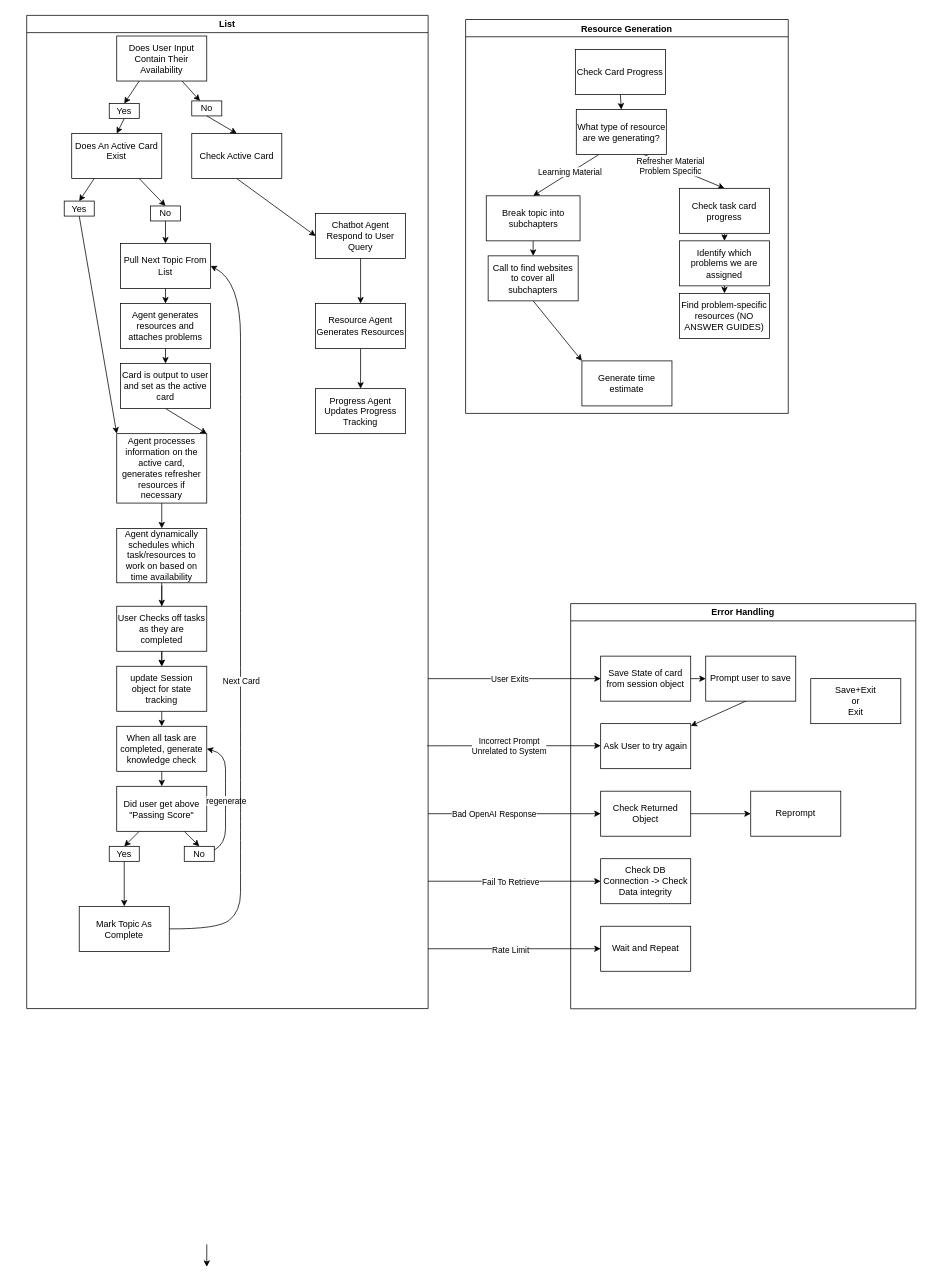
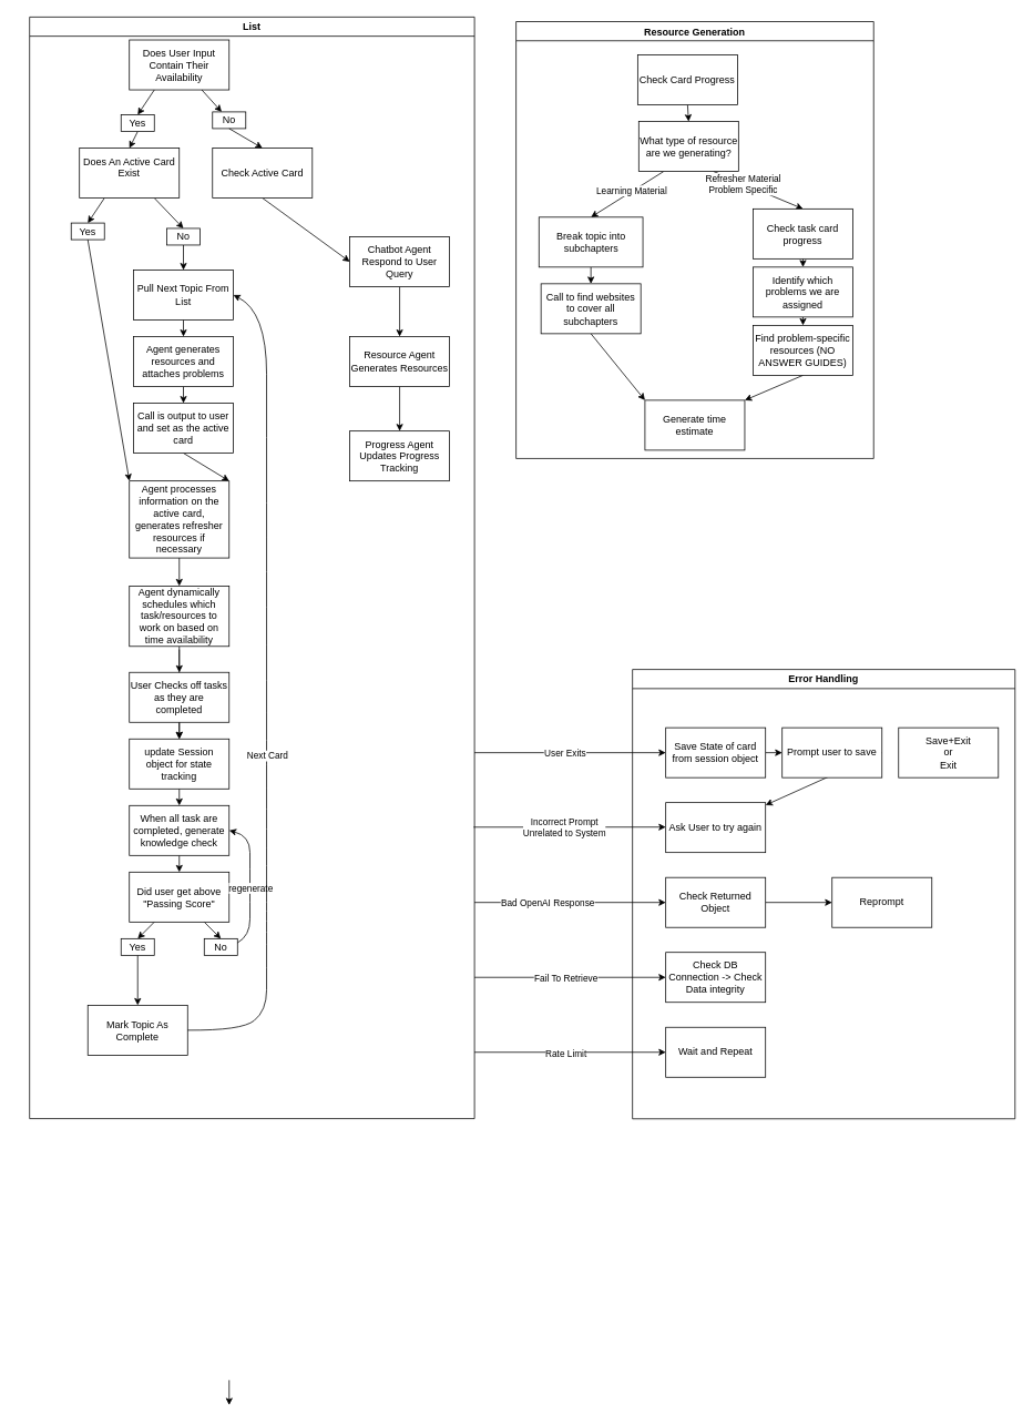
+ <mxCell id="93" style="edgeStyle=none;html=1;exitX=0.5;exitY=1;exitDx=0;exitDy=0;entryX=1;entryY=0;entryDx=0;entryDy=0;" edge="1" parent="76" source="94" target="90"><mxGeometry relative="1" as="geometry" /></mxCell>
- <mxCell id="23" value="Card is output to user and set as the active card" style="rounded=0;whiteSpace=wrap;html=1;" vertex="1" parent="8"><mxGeometry x="125" y="464" width="120" height="60" as="geometry" /></mxCell>
+ <mxCell id="23" value="Call is output to user and set as the active card" style="rounded=0;whiteSpace=wrap;html=1;" vertex="1" parent="8"><mxGeometry x="125" y="464" width="120" height="60" as="geometry" /></mxCell>
- <mxCell id="57" value="Save+Exit&lt;br&gt;or&lt;br&gt;Exit" style="whiteSpace=wrap;html=1;rounded=0;" vertex="1" parent="54"><mxGeometry x="320" y="100" width="120" height="60" as="geometry" /></mxCell>
+ <mxCell id="57" value="Save+Exit&lt;br&gt;or&lt;br&gt;Exit" style="whiteSpace=wrap;html=1;rounded=0;" vertex="1" parent="54"><mxGeometry x="320" y="70" width="120" height="60" as="geometry" /></mxCell>
